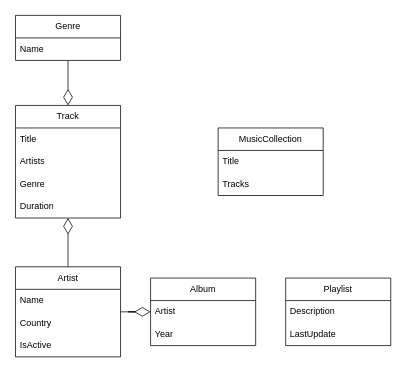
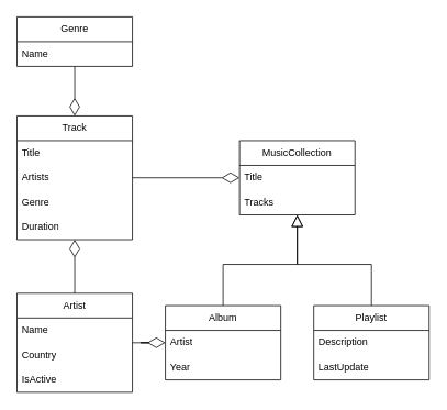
+ <mxCell id="13" style="edgeStyle=orthogonalEdgeStyle;rounded=0;orthogonalLoop=1;jettySize=auto;html=1;endArrow=diamondThin;endFill=0;endSize=19;" edge="1" parent="1" source="14" target="10"><mxGeometry relative="1" as="geometry" /></mxCell>
+ <mxCell id="6" style="edgeStyle=orthogonalEdgeStyle;rounded=0;orthogonalLoop=1;jettySize=auto;html=1;endArrow=block;endFill=0;endSize=12;" edge="1" parent="1" source="7" target="10"><mxGeometry relative="1" as="geometry" /></mxCell>
+ <mxCell id="2" style="edgeStyle=orthogonalEdgeStyle;rounded=0;orthogonalLoop=1;jettySize=auto;html=1;endArrow=block;endFill=0;endSize=12;" edge="1" parent="1" source="3" target="10"><mxGeometry relative="1" as="geometry" /></mxCell>
